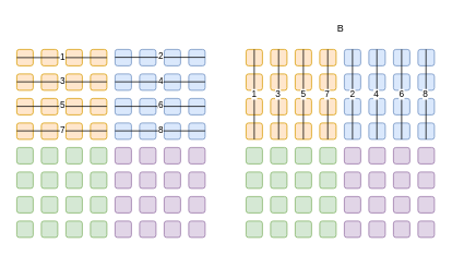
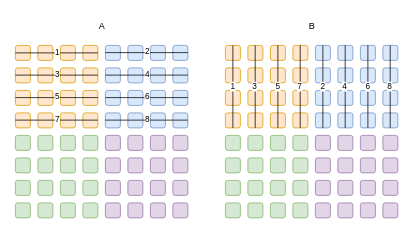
+ <mxCell id="161" value="A" style="text;html=1;align=center;verticalAlign=middle;resizable=0;points=[];autosize=1;strokeColor=none;fillColor=none;" vertex="1" parent="1"><mxGeometry x="120" y="20" width="30" height="30" as="geometry" /></mxCell>
